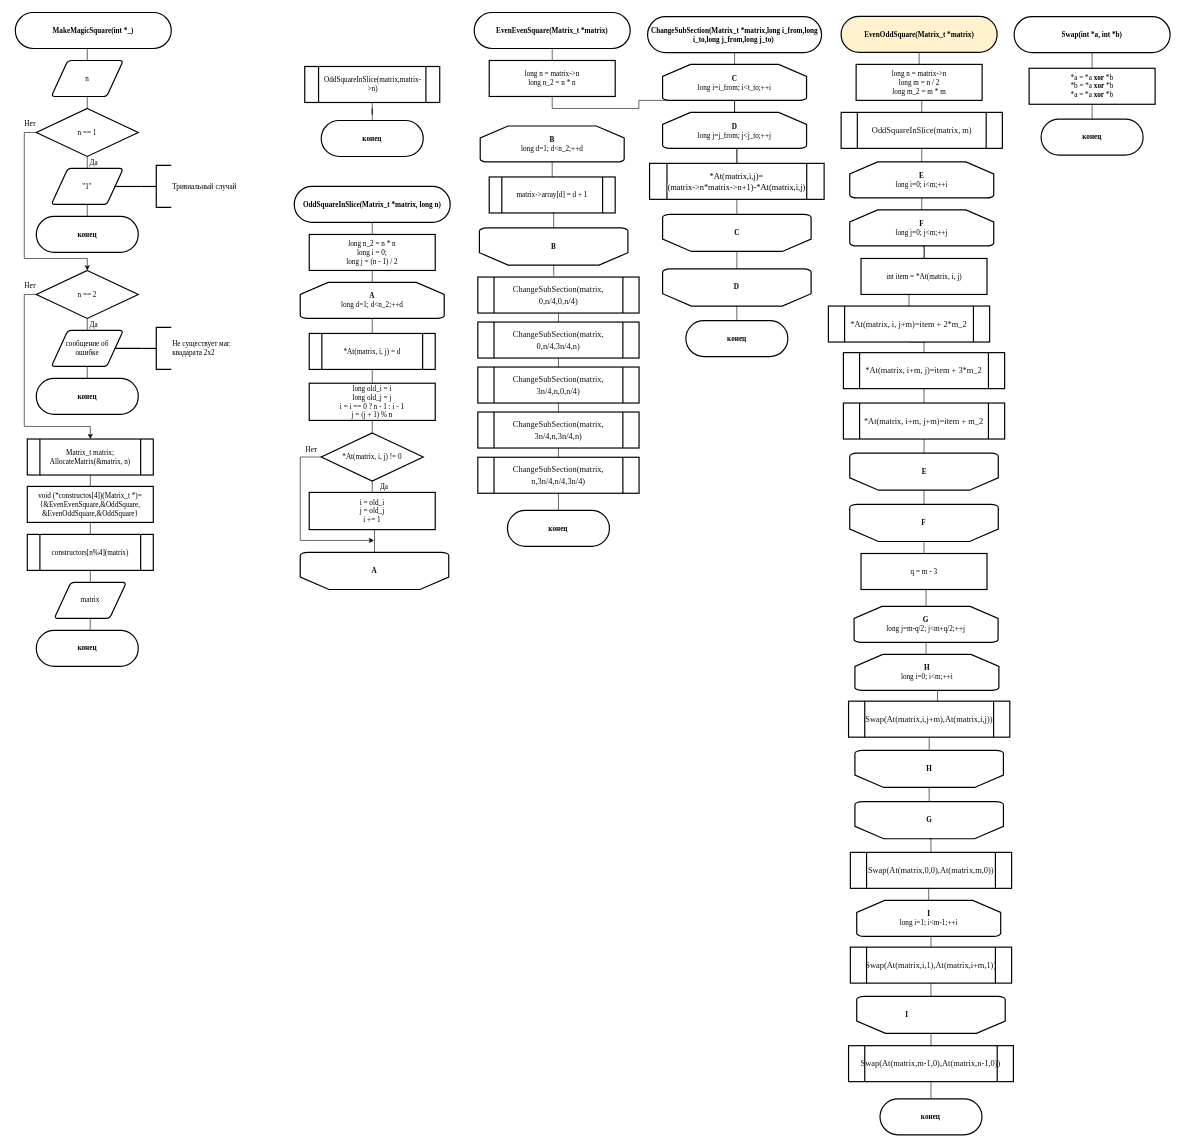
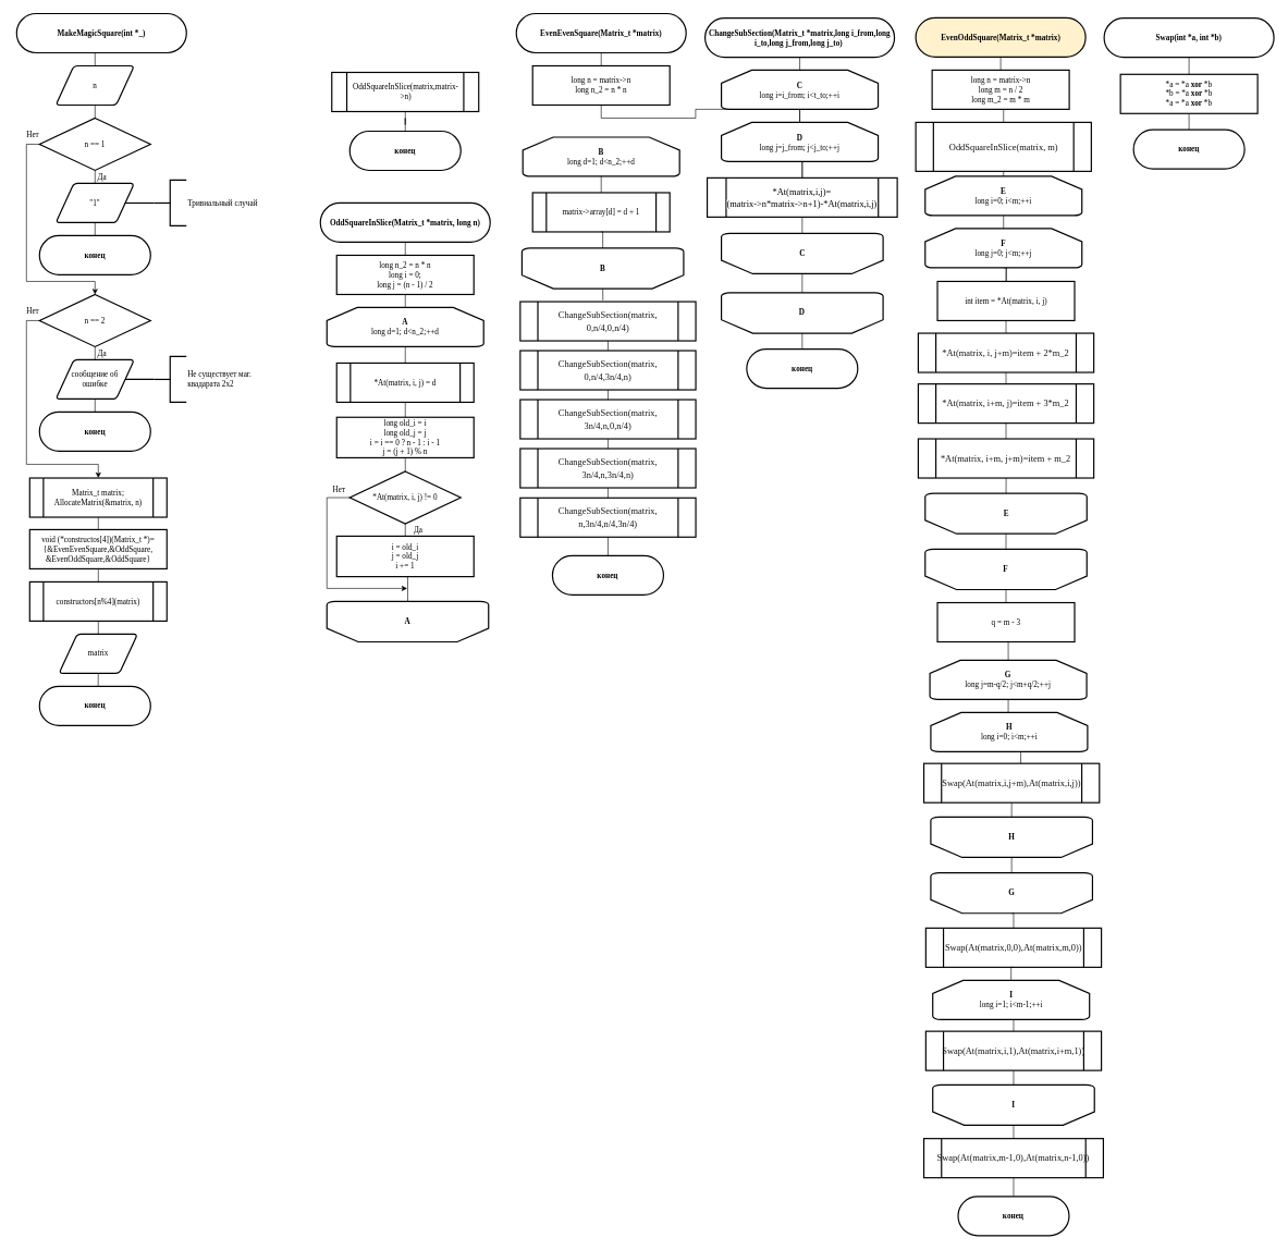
- <mxCell id="103" value="&lt;div style=&quot;font-size: 14px; line-height: 19px; white-space: pre;&quot;&gt;&lt;font face=&quot;Gost Type B&quot; color=&quot;#141310&quot;&gt;OddSquareInSlice(matrix, m)&lt;/font&gt;&lt;/div&gt;" style="shape=process;whiteSpace=wrap;html=1;backgroundOutline=1;strokeWidth=1.968;" vertex="1" parent="1"><mxGeometry x="1401.62" y="186.5" width="268.78" height="60" as="geometry" /></mxCell>
+ <mxCell id="103" value="&lt;div style=&quot;font-size: 14px; line-height: 19px; white-space: pre;&quot;&gt;&lt;font face=&quot;Gost Type B&quot; color=&quot;#141310&quot;&gt;OddSquareInSlice(matrix, m)&lt;/font&gt;&lt;/div&gt;" style="shape=process;whiteSpace=wrap;html=1;backgroundOutline=1;strokeWidth=1.968;" vertex="1" parent="1"><mxGeometry x="1401.62" y="186.5" width="268.78" height="75" as="geometry" /></mxCell>
- <mxCell id="119" value="&lt;div style=&quot;font-size: 14px; line-height: 19px; white-space: pre;&quot;&gt;&lt;font face=&quot;Gost Type B&quot; color=&quot;#141310&quot;&gt;*At(matrix, i, j+m)=item + 2*m_2&lt;/font&gt;&lt;/div&gt;" style="shape=process;whiteSpace=wrap;html=1;backgroundOutline=1;strokeWidth=1.968;" vertex="1" parent="1"><mxGeometry x="1380.4" y="509.33" width="268.78" height="60" as="geometry" /></mxCell>
+ <mxCell id="119" value="&lt;div style=&quot;font-size: 14px; line-height: 19px; white-space: pre;&quot;&gt;&lt;font face=&quot;Gost Type B&quot; color=&quot;#141310&quot;&gt;*At(matrix, i, j+m)=item + 2*m_2&lt;/font&gt;&lt;/div&gt;" style="shape=process;whiteSpace=wrap;html=1;backgroundOutline=1;strokeWidth=1.968;" vertex="1" parent="1"><mxGeometry x="1405.4" y="509.33" width="268.78" height="60" as="geometry" /></mxCell>
- <mxCell id="144" value="&lt;font face=&quot;Gost Type B&quot;&gt;&lt;b&gt;I&lt;/b&gt;&lt;/font&gt;" style="text;html=1;align=center;verticalAlign=middle;whiteSpace=wrap;rounded=0;" vertex="1" parent="142"><mxGeometry x="51.49" y="15.457" width="64.578" height="30.915" as="geometry" /></mxCell>
+ <mxCell id="144" value="&lt;font face=&quot;Gost Type B&quot;&gt;&lt;b&gt;I&lt;/b&gt;&lt;/font&gt;" style="text;html=1;align=center;verticalAlign=middle;whiteSpace=wrap;rounded=0;" vertex="1" parent="142"><mxGeometry x="91.49" y="15.457" width="64.578" height="30.915" as="geometry" /></mxCell>
